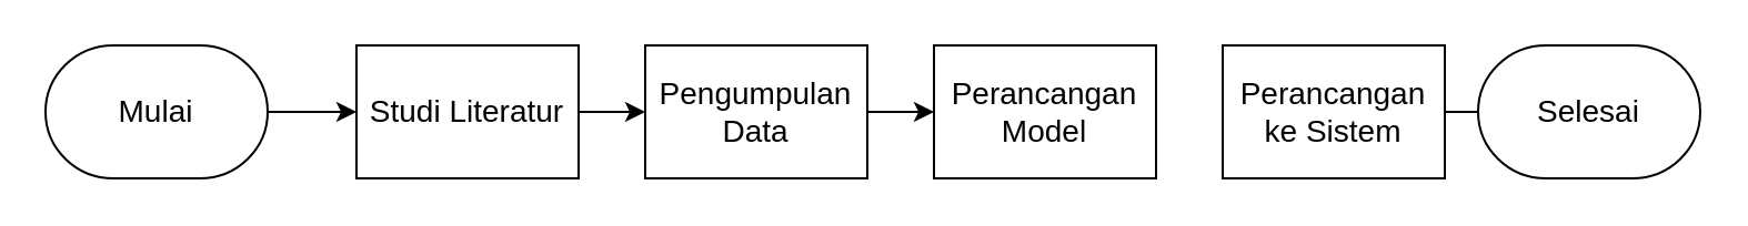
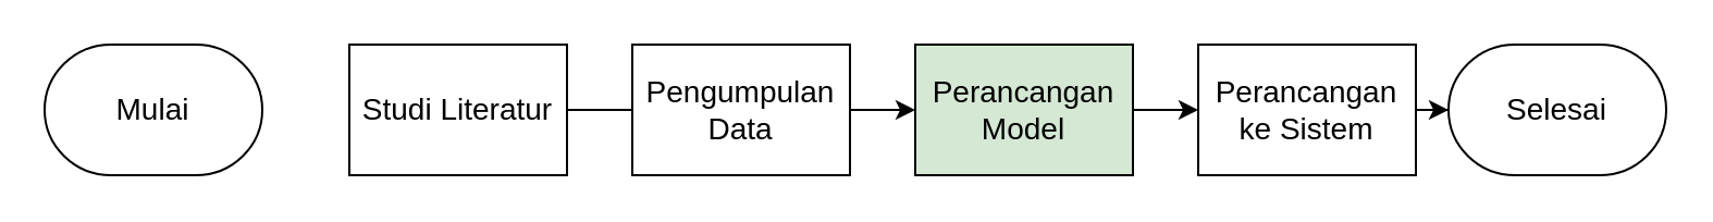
- <mxCell id="2" value="" style="edgeStyle=orthogonalEdgeStyle;rounded=0;orthogonalLoop=1;jettySize=auto;html=1;" edge="1" parent="1" source="3" target="7"><mxGeometry relative="1" as="geometry" /></mxCell>
- <mxCell id="6" value="" style="edgeStyle=orthogonalEdgeStyle;rounded=0;orthogonalLoop=1;jettySize=auto;html=1;" edge="1" parent="1" source="7" target="5"><mxGeometry relative="1" as="geometry" /></mxCell>
+ <mxCell id="6" value="" style="edgeStyle=orthogonalEdgeStyle;rounded=0;orthogonalLoop=1;jettySize=auto;html=1;endArrow=none;" edge="1" parent="1" source="7" target="5"><mxGeometry relative="1" as="geometry" /></mxCell>
- <mxCell id="9" value="&lt;font style=&quot;font-size: 14px;&quot;&gt;Perancangan Model&lt;/font&gt;" style="rounded=0;whiteSpace=wrap;html=1;" vertex="1" parent="1"><mxGeometry x="420" y="20" width="100" height="60" as="geometry" /></mxCell>
+ <mxCell id="9" value="&lt;font style=&quot;font-size: 14px;&quot;&gt;Perancangan Model&lt;/font&gt;" style="rounded=0;whiteSpace=wrap;html=1;fillColor=#d5e8d4;" vertex="1" parent="1"><mxGeometry x="420" y="20" width="100" height="60" as="geometry" /></mxCell>
+ <mxCell id="8" value="" style="edgeStyle=orthogonalEdgeStyle;rounded=0;orthogonalLoop=1;jettySize=auto;html=1;" edge="1" parent="1" source="9" target="11"><mxGeometry relative="1" as="geometry" /></mxCell>
- <mxCell id="10" value="" style="edgeStyle=orthogonalEdgeStyle;rounded=0;orthogonalLoop=1;jettySize=auto;html=1;endArrow=none;" edge="1" parent="1" source="11" target="12"><mxGeometry relative="1" as="geometry" /></mxCell>
+ <mxCell id="10" value="" style="edgeStyle=orthogonalEdgeStyle;rounded=0;orthogonalLoop=1;jettySize=auto;html=1;" edge="1" parent="1" source="11" target="12"><mxGeometry relative="1" as="geometry" /></mxCell>
